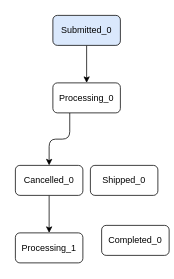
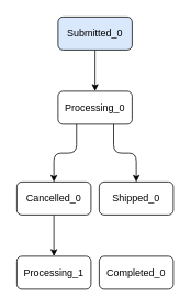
+ <mxCell id="5" value="" style="edgeStyle=orthogonalEdgeStyle;rounded=1;orthogonalLoop=1;jettySize=auto;html=1;exitX=0.75;exitY=1;exitDx=0;exitDy=0;" edge="1" parent="1" source="6" target="7"><mxGeometry relative="1" as="geometry" /></mxCell>
- <mxCell id="11" value="Completed_0" style="rounded=1;whiteSpace=wrap;html=1;" vertex="1" parent="1"><mxGeometry x="135" y="300" width="90" height="40" as="geometry" /></mxCell>
+ <mxCell id="11" value="Completed_0" style="rounded=1;whiteSpace=wrap;html=1;" vertex="1" parent="1"><mxGeometry x="120" y="310" width="90" height="40" as="geometry" /></mxCell>
